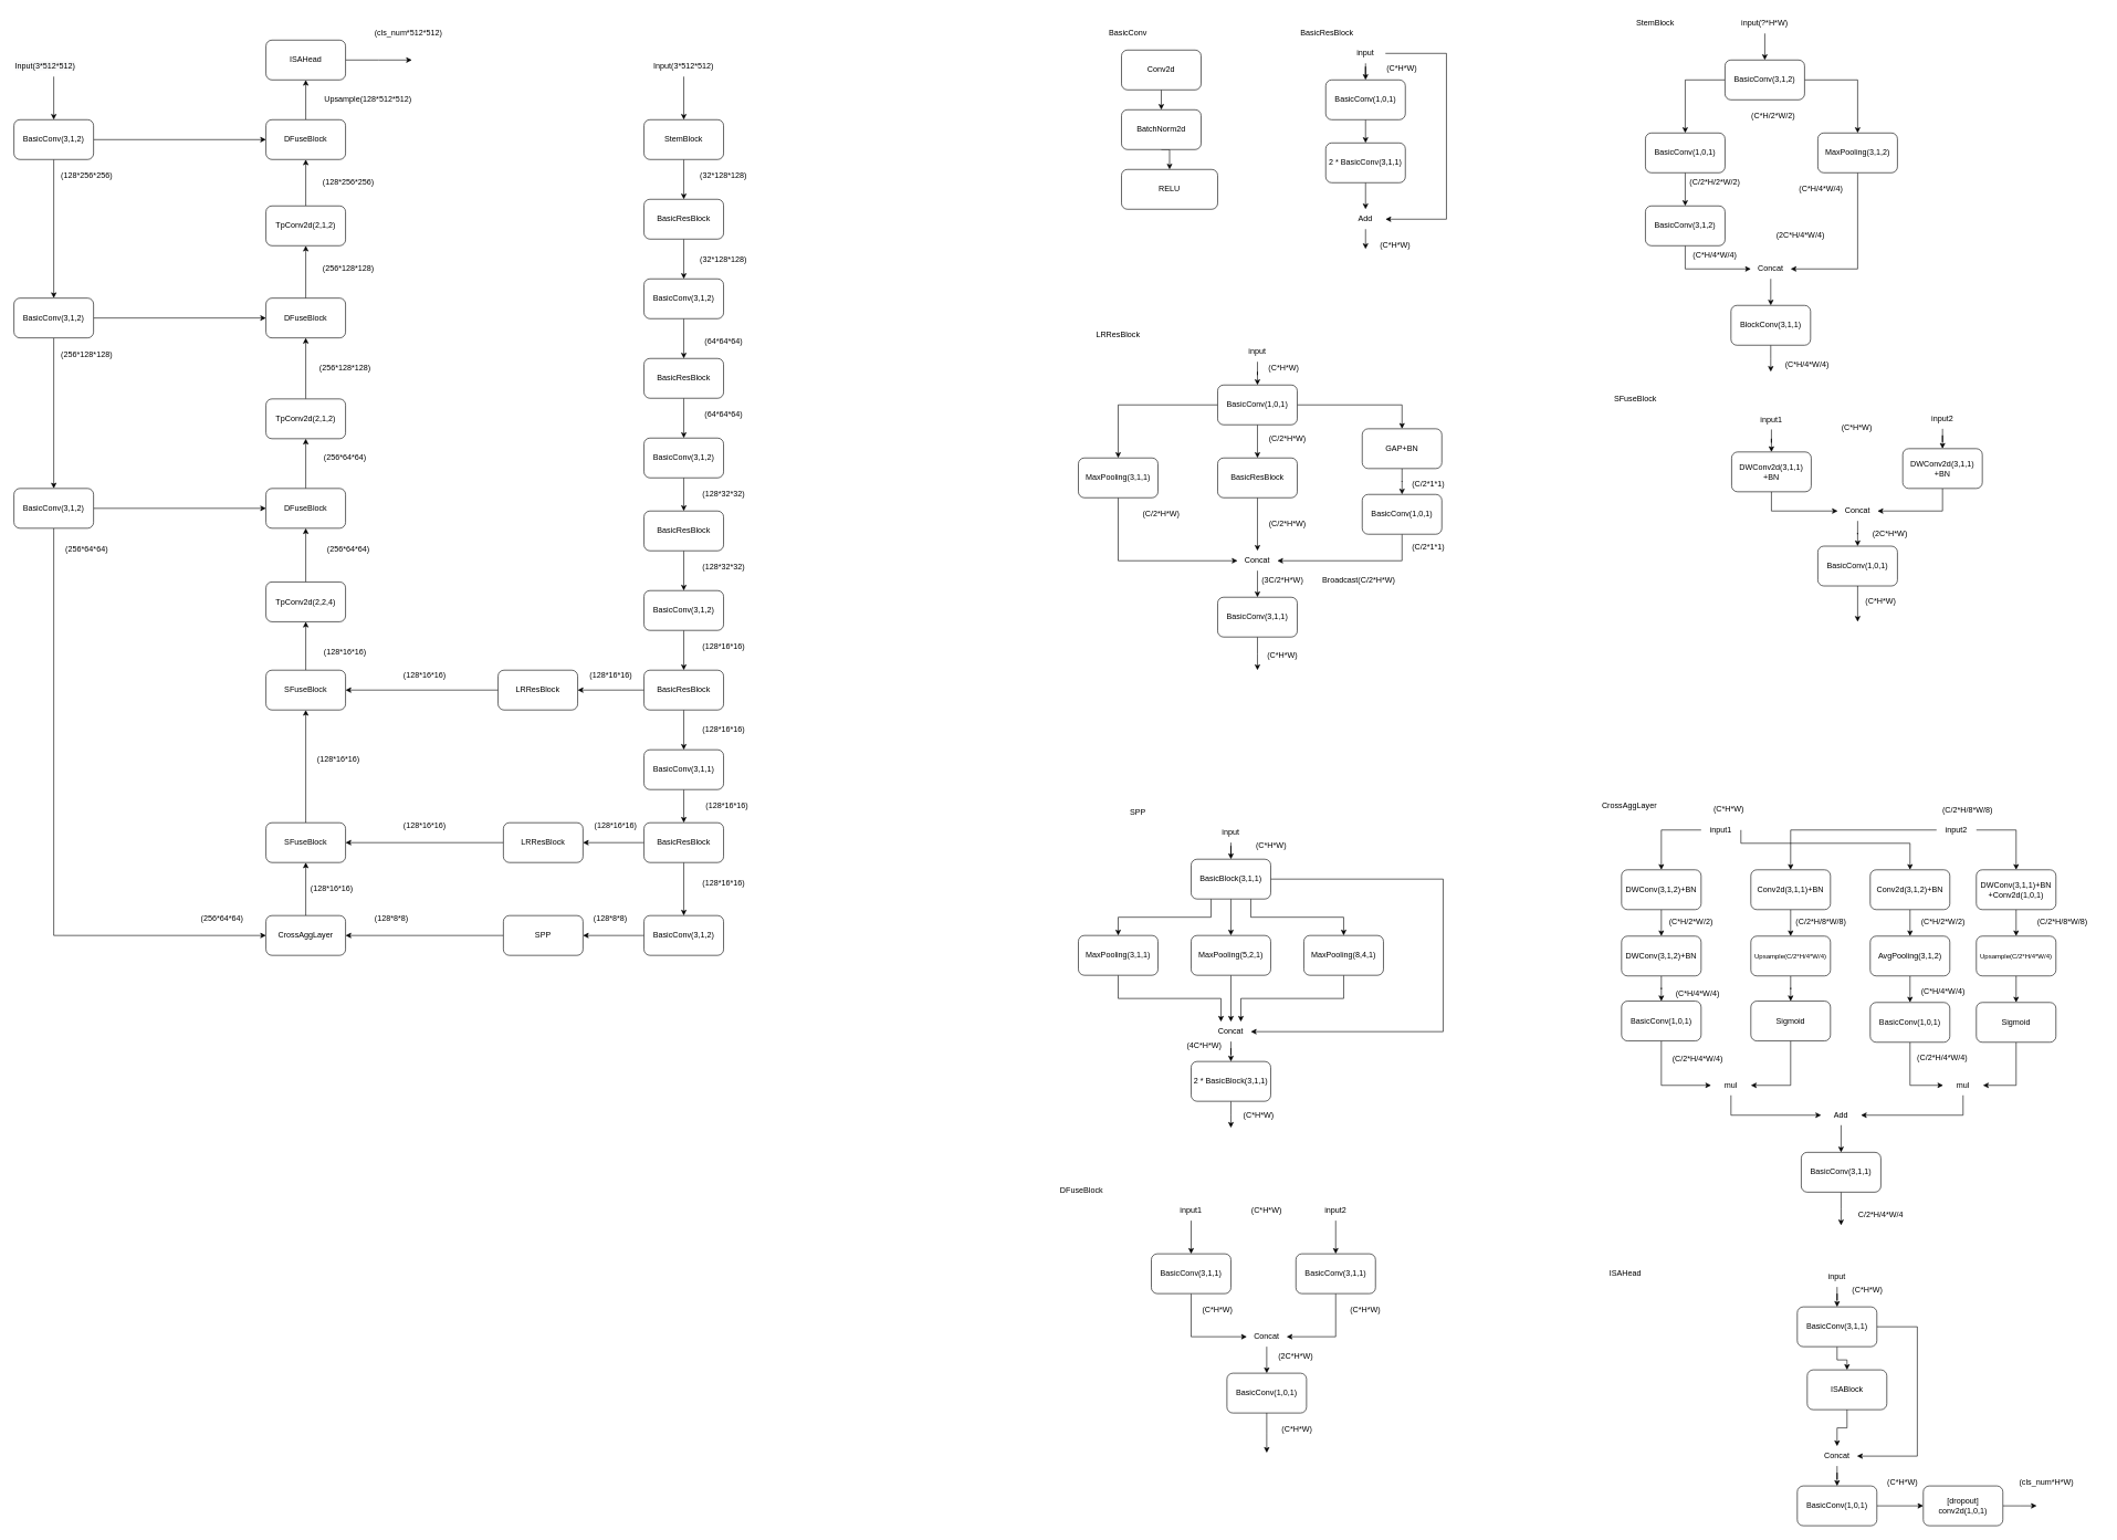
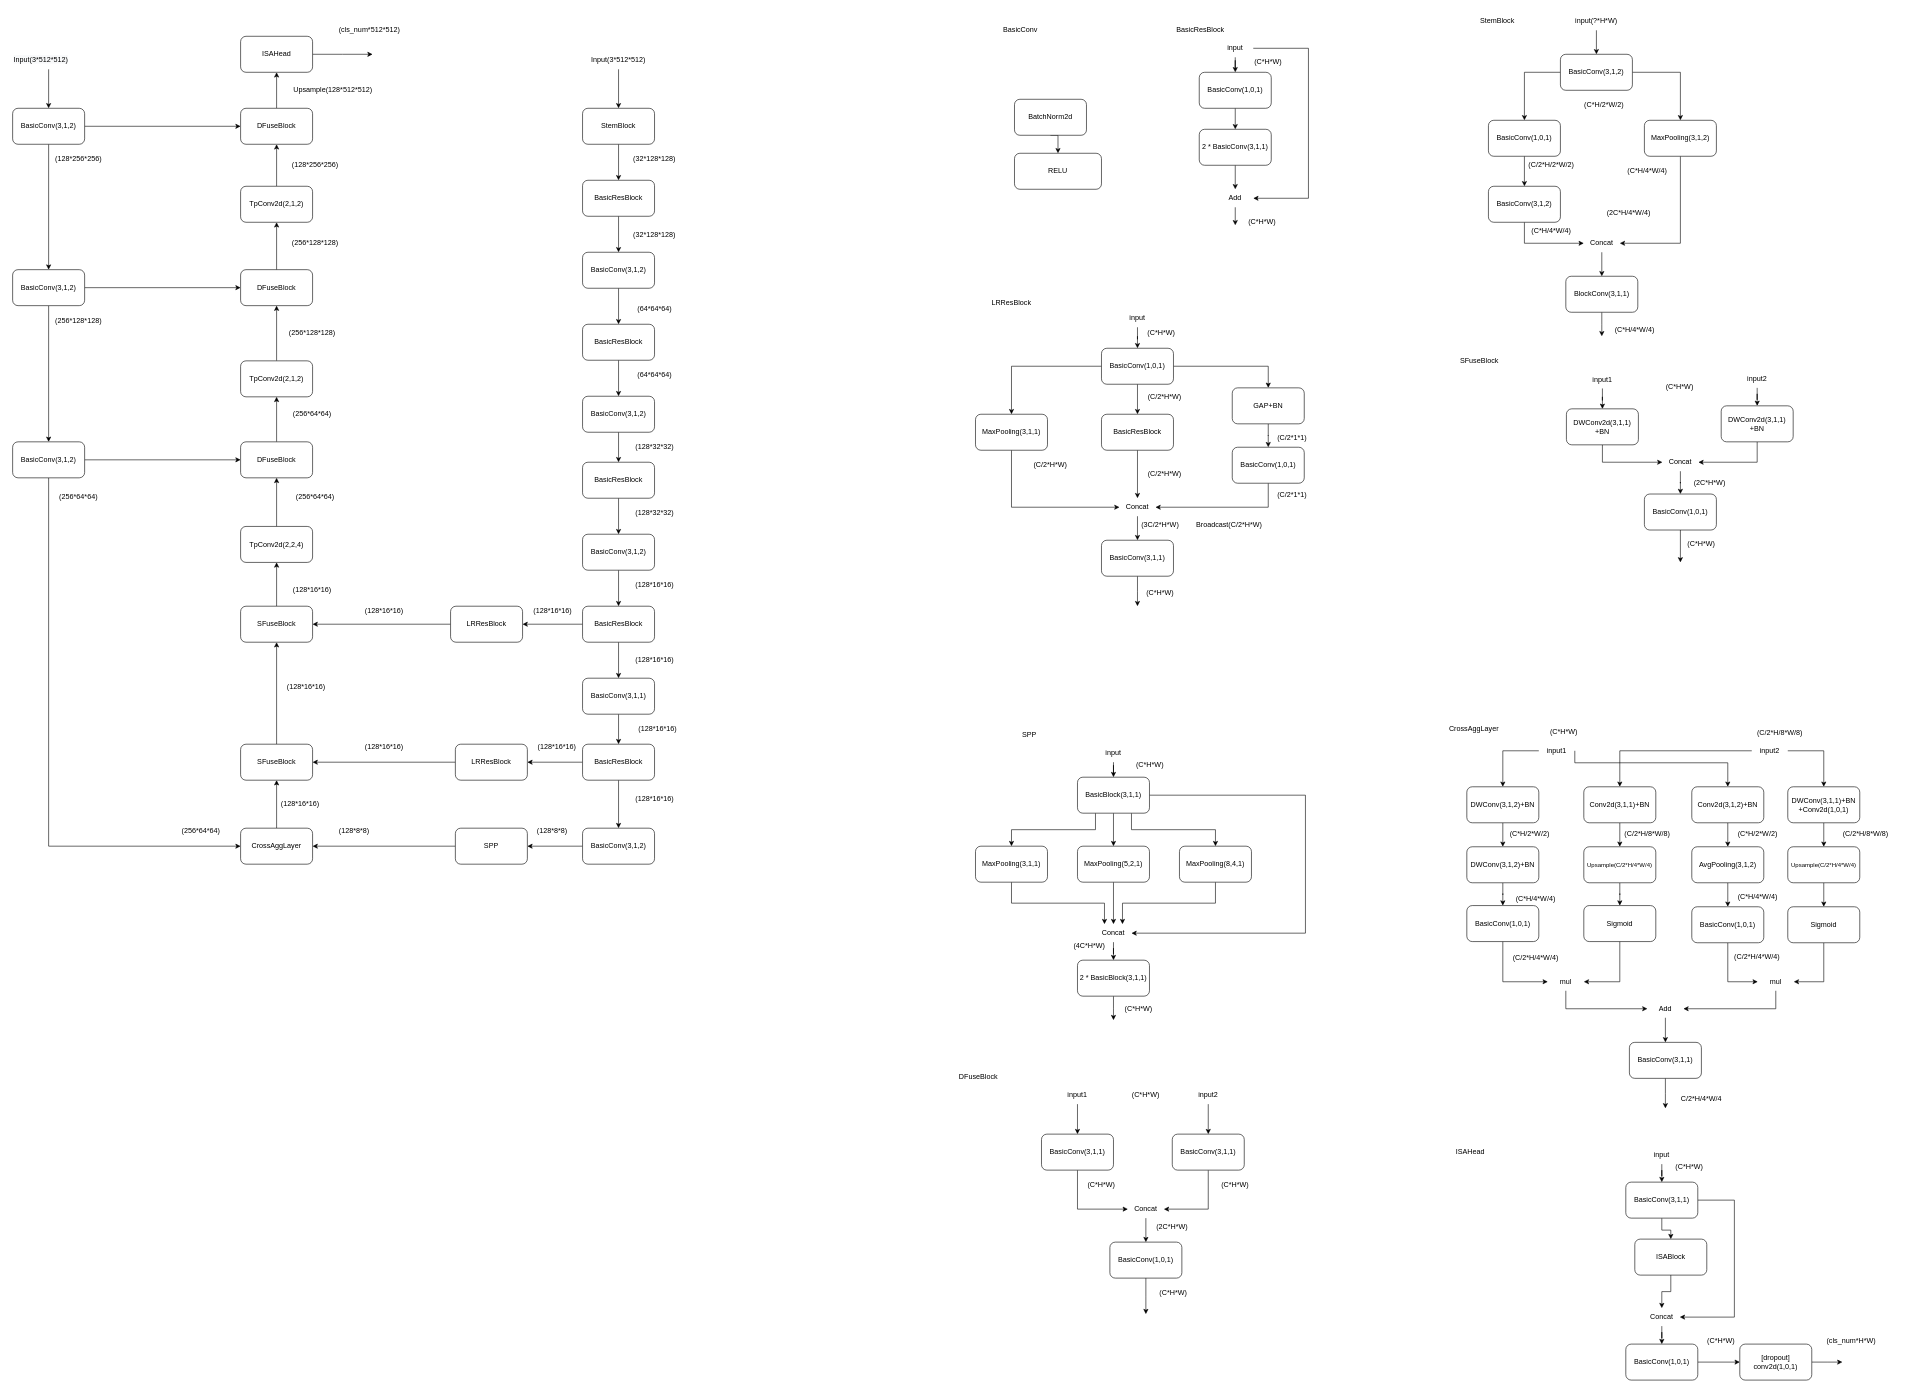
- <mxCell id="6" value="Conv2d" style="rounded=1;whiteSpace=wrap;html=1;" parent="1" vertex="1"><mxGeometry x="1690" y="75" width="120" height="60" as="geometry" /></mxCell>
- <mxCell id="5" style="edgeStyle=orthogonalEdgeStyle;rounded=0;orthogonalLoop=1;jettySize=auto;html=1;exitX=0.5;exitY=1;exitDx=0;exitDy=0;entryX=0.5;entryY=0;entryDx=0;entryDy=0;" parent="1" source="6" target="8" edge="1"><mxGeometry relative="1" as="geometry" /></mxCell>
